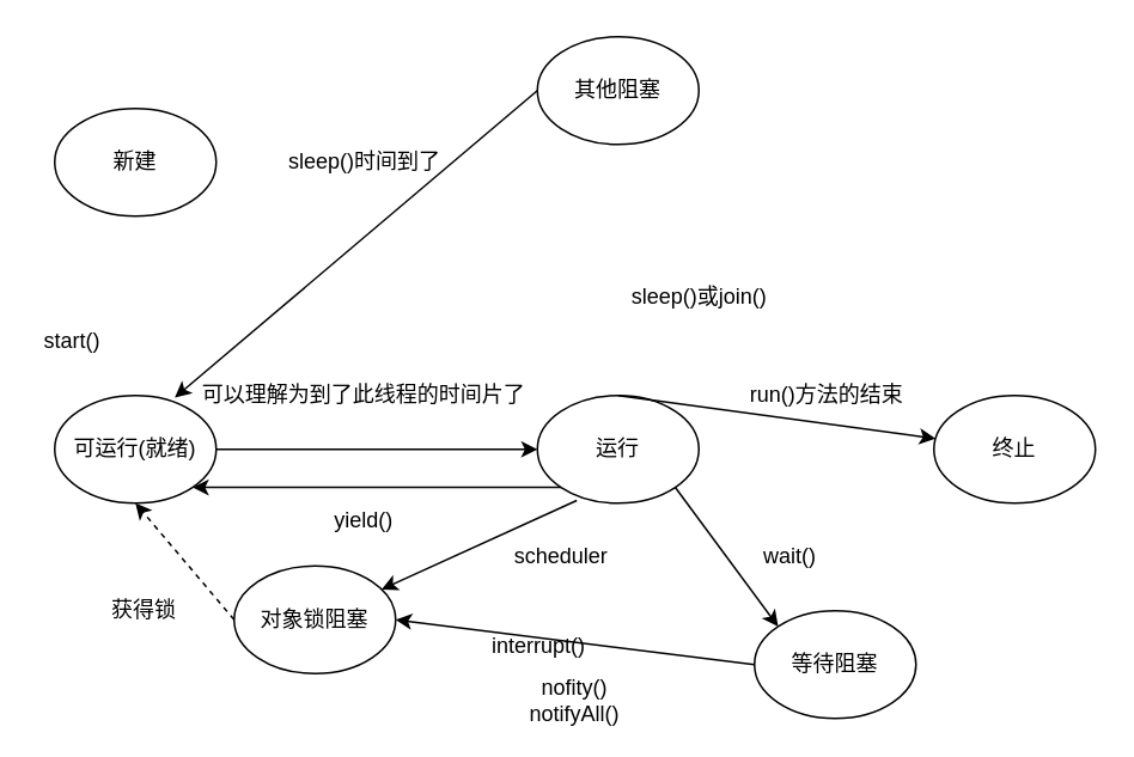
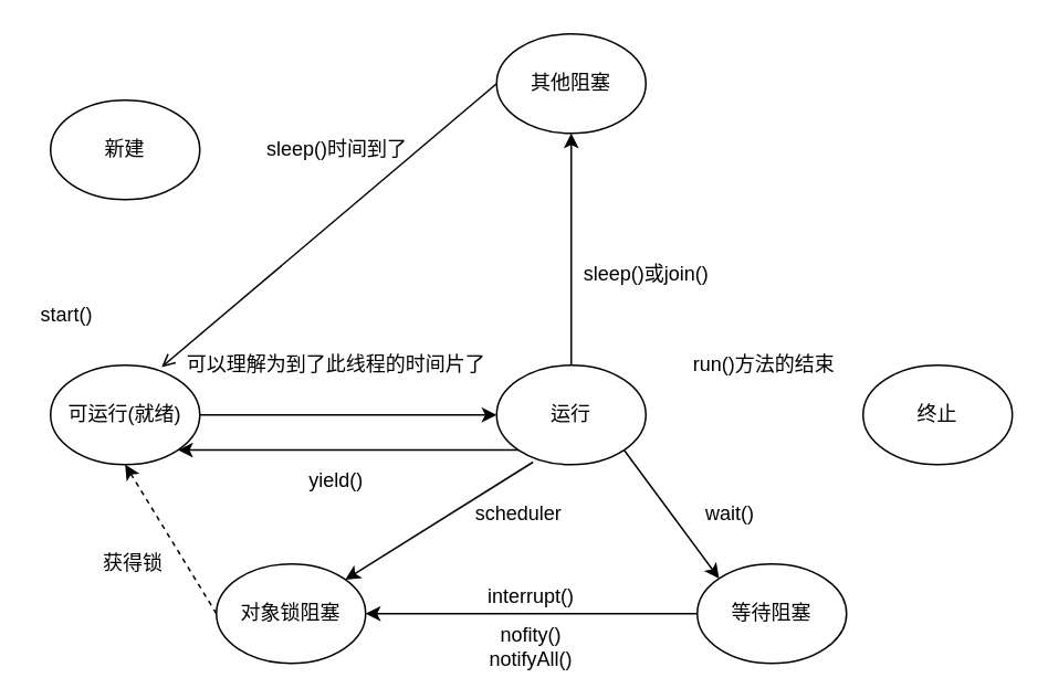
- <mxCell id="17" value="" style="endArrow=classic;html=1;exitX=0;exitY=0.5;exitDx=0;exitDy=0;entryX=0.744;entryY=0.019;entryDx=0;entryDy=0;entryPerimeter=0;" edge="1" parent="1" source="4" target="3"><mxGeometry width="50" height="50" relative="1" as="geometry"><mxPoint x="210" y="110" as="sourcePoint" /><mxPoint x="260" y="60" as="targetPoint" /></mxGeometry></mxCell>
+ <mxCell id="17" value="" style="endArrow=open;html=1;exitX=0;exitY=0.5;exitDx=0;exitDy=0;entryX=0.744;entryY=0.019;entryDx=0;entryDy=0;entryPerimeter=0;" edge="1" parent="1" source="4" target="3"><mxGeometry width="50" height="50" relative="1" as="geometry"><mxPoint x="210" y="110" as="sourcePoint" /><mxPoint x="260" y="60" as="targetPoint" /></mxGeometry></mxCell>
- <mxCell id="14" value="" style="endArrow=classic;html=1;exitX=0.5;exitY=0;exitDx=0;exitDy=0;" edge="1" parent="1" source="5" target="6"><mxGeometry width="50" height="50" relative="1" as="geometry"><mxPoint x="330" y="210" as="sourcePoint" /><mxPoint x="380" y="160" as="targetPoint" /></mxGeometry></mxCell>
+ <mxCell id="14" value="" style="endArrow=classic;html=1;exitX=0.5;exitY=0;exitDx=0;exitDy=0;" edge="1" parent="1" source="5" target="4"><mxGeometry width="50" height="50" relative="1" as="geometry"><mxPoint x="330" y="210" as="sourcePoint" /><mxPoint x="380" y="160" as="targetPoint" /></mxGeometry></mxCell>
- <mxCell id="8" value="对象锁阻塞" style="ellipse;whiteSpace=wrap;html=1;" vertex="1" parent="1"><mxGeometry x="130" y="315" width="90" height="60" as="geometry" /></mxCell>
+ <mxCell id="8" value="对象锁阻塞" style="ellipse;whiteSpace=wrap;html=1;" vertex="1" parent="1"><mxGeometry x="130" y="340" width="90" height="60" as="geometry" /></mxCell>
- <mxCell id="22" value="interrupt()" style="text;html=1;strokeColor=none;fillColor=none;align=center;verticalAlign=middle;whiteSpace=wrap;rounded=0;" vertex="1" parent="1"><mxGeometry x="255" y="350" width="90" height="20" as="geometry" /></mxCell>
+ <mxCell id="22" value="interrupt()" style="text;html=1;strokeColor=none;fillColor=none;align=center;verticalAlign=middle;whiteSpace=wrap;rounded=0;" vertex="1" parent="1"><mxGeometry x="275" y="350" width="90" height="20" as="geometry" /></mxCell>
